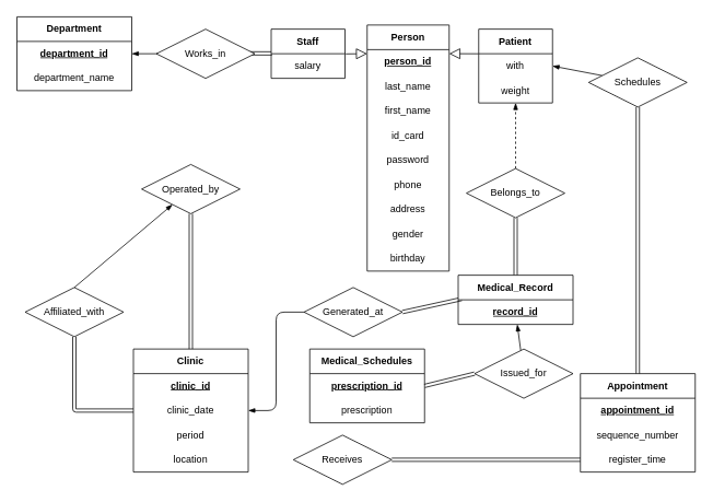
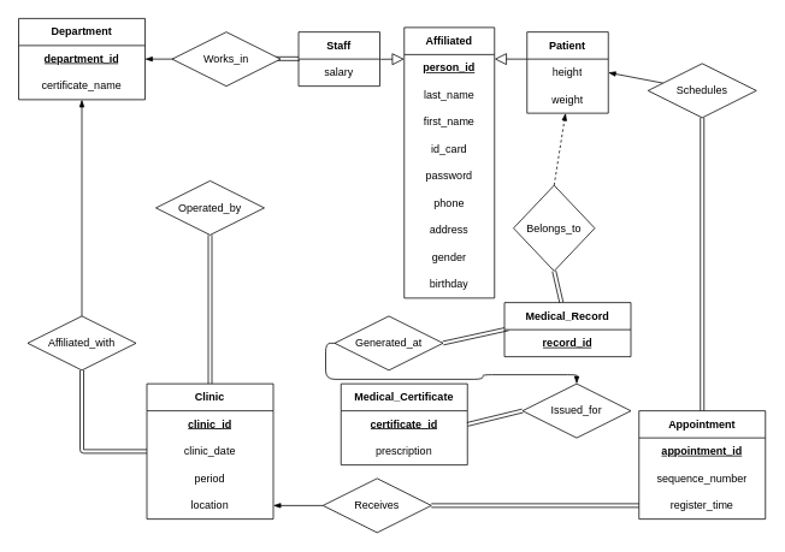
- <mxCell id="2" value="&lt;b&gt;Person&lt;/b&gt;" style="swimlane;fontStyle=0;childLayout=stackLayout;horizontal=1;startSize=30;horizontalStack=0;resizeParent=1;resizeParentMax=0;resizeLast=0;collapsible=1;marginBottom=0;whiteSpace=wrap;html=1;movable=1;resizable=1;rotatable=1;deletable=1;editable=1;connectable=1;" parent="1" vertex="1"><mxGeometry x="447" y="30" width="100" height="300" as="geometry"><mxRectangle x="140" y="20" width="80" height="30" as="alternateBounds" /></mxGeometry></mxCell>
+ <mxCell id="2" value="&lt;b&gt;Affiliated&lt;/b&gt;" style="swimlane;fontStyle=0;childLayout=stackLayout;horizontal=1;startSize=30;horizontalStack=0;resizeParent=1;resizeParentMax=0;resizeLast=0;collapsible=1;marginBottom=0;whiteSpace=wrap;html=1;movable=1;resizable=1;rotatable=1;deletable=1;editable=1;connectable=1;" parent="1" vertex="1"><mxGeometry x="447" y="30" width="100" height="300" as="geometry"><mxRectangle x="140" y="20" width="80" height="30" as="alternateBounds" /></mxGeometry></mxCell>
- <mxCell id="18" value="with" style="text;strokeColor=none;fillColor=none;align=center;verticalAlign=middle;spacingLeft=4;spacingRight=4;overflow=hidden;points=[[0,0.5],[1,0.5]];portConstraint=eastwest;rotatable=1;whiteSpace=wrap;html=1;movable=1;resizable=1;deletable=1;editable=1;connectable=1;" parent="17" vertex="1"><mxGeometry y="30" width="90" height="30" as="geometry" /></mxCell>
+ <mxCell id="18" value="height" style="text;strokeColor=none;fillColor=none;align=center;verticalAlign=middle;spacingLeft=4;spacingRight=4;overflow=hidden;points=[[0,0.5],[1,0.5]];portConstraint=eastwest;rotatable=1;whiteSpace=wrap;html=1;movable=1;resizable=1;deletable=1;editable=1;connectable=1;" parent="17" vertex="1"><mxGeometry y="30" width="90" height="30" as="geometry" /></mxCell>
- <mxCell id="22" value="department_name" style="text;strokeColor=none;fillColor=none;align=center;verticalAlign=middle;spacingLeft=4;spacingRight=4;overflow=hidden;points=[[0,0.5],[1,0.5]];portConstraint=eastwest;rotatable=1;whiteSpace=wrap;html=1;movable=1;resizable=1;deletable=1;editable=1;connectable=1;" parent="20" vertex="1"><mxGeometry y="60" width="140" height="30" as="geometry" /></mxCell>
+ <mxCell id="22" value="certificate_name" style="text;strokeColor=none;fillColor=none;align=center;verticalAlign=middle;spacingLeft=4;spacingRight=4;overflow=hidden;points=[[0,0.5],[1,0.5]];portConstraint=eastwest;rotatable=1;whiteSpace=wrap;html=1;movable=1;resizable=1;deletable=1;editable=1;connectable=1;" parent="20" vertex="1"><mxGeometry y="60" width="140" height="30" as="geometry" /></mxCell>
- <mxCell id="47" value="Belongs_to" style="shape=rhombus;perimeter=rhombusPerimeter;whiteSpace=wrap;html=1;align=center;labelBackgroundColor=none;fontFamily=Helvetica;fontSize=12;" parent="1" vertex="1"><mxGeometry x="568" y="205" width="120" height="60" as="geometry" /></mxCell>
+ <mxCell id="47" value="Belongs_to" style="shape=rhombus;perimeter=rhombusPerimeter;whiteSpace=wrap;html=1;align=center;labelBackgroundColor=none;fontFamily=Helvetica;fontSize=12;" parent="1" vertex="1"><mxGeometry x="568" y="205" width="90" height="95" as="geometry" /></mxCell>
- <mxCell id="42" style="html=1;exitX=0.5;exitY=0;exitDx=0;exitDy=0;fontFamily=Helvetica;fontSize=12;endArrow=blockThin;endFill=1;" parent="1" source="43" target="44" edge="1"><mxGeometry relative="1" as="geometry"><mxPoint x="137" y="105" as="targetPoint" /></mxGeometry></mxCell>
+ <mxCell id="42" style="html=1;exitX=0.5;exitY=0;exitDx=0;exitDy=0;fontFamily=Helvetica;fontSize=12;endArrow=blockThin;endFill=1;entryX=0.5;entryY=1;entryDx=0;entryDy=0;" parent="1" source="43" target="20" edge="1"><mxGeometry relative="1" as="geometry"><mxPoint x="137" y="105" as="targetPoint" /></mxGeometry></mxCell>
- <mxCell id="50" style="edgeStyle=none;html=1;fontFamily=Helvetica;fontSize=12;endArrow=blockThin;endFill=1;" parent="1" source="52" target="36" edge="1"><mxGeometry relative="1" as="geometry" /></mxCell>
- <mxCell id="48" style="html=1;entryX=1;entryY=0.5;entryDx=0;entryDy=0;fontFamily=Helvetica;fontSize=12;endArrow=blockThin;endFill=1;exitX=0;exitY=0.5;exitDx=0;exitDy=0;edgeStyle=orthogonalEdgeStyle;" parent="1" source="49" target="30" edge="1"><mxGeometry relative="1" as="geometry" /></mxCell>
+ <mxCell id="48" style="html=1;fontFamily=Helvetica;fontSize=12;endArrow=blockThin;endFill=1;exitX=0;exitY=0.5;exitDx=0;exitDy=0;edgeStyle=orthogonalEdgeStyle;" parent="1" source="49" target="52" edge="1"><mxGeometry relative="1" as="geometry" /></mxCell>
- <mxCell id="37" value="&lt;b&gt;Medical_Schedules&lt;/b&gt;" style="swimlane;fontStyle=0;childLayout=stackLayout;horizontal=1;startSize=30;horizontalStack=0;resizeParent=1;resizeParentMax=0;resizeLast=0;collapsible=1;marginBottom=0;whiteSpace=wrap;html=1;movable=1;resizable=1;rotatable=1;deletable=1;editable=1;connectable=1;" parent="1" vertex="1"><mxGeometry x="377" y="425" width="140" height="90" as="geometry"><mxRectangle x="140" y="20" width="80" height="30" as="alternateBounds" /></mxGeometry></mxCell>
+ <mxCell id="37" value="&lt;b&gt;Medical_Certificate&lt;/b&gt;" style="swimlane;fontStyle=0;childLayout=stackLayout;horizontal=1;startSize=30;horizontalStack=0;resizeParent=1;resizeParentMax=0;resizeLast=0;collapsible=1;marginBottom=0;whiteSpace=wrap;html=1;movable=1;resizable=1;rotatable=1;deletable=1;editable=1;connectable=1;" parent="1" vertex="1"><mxGeometry x="377" y="425" width="140" height="90" as="geometry"><mxRectangle x="140" y="20" width="80" height="30" as="alternateBounds" /></mxGeometry></mxCell>
- <mxCell id="38" value="&lt;b&gt;&lt;u&gt;prescription_id&lt;/u&gt;&lt;/b&gt;" style="text;strokeColor=none;fillColor=none;align=center;verticalAlign=middle;spacingLeft=4;spacingRight=4;overflow=hidden;points=[[0,0.5],[1,0.5]];portConstraint=eastwest;rotatable=1;whiteSpace=wrap;html=1;movable=1;resizable=1;deletable=1;editable=1;connectable=1;" parent="37" vertex="1"><mxGeometry y="30" width="140" height="30" as="geometry" /></mxCell>
+ <mxCell id="38" value="&lt;b&gt;&lt;u&gt;certificate_id&lt;/u&gt;&lt;/b&gt;" style="text;strokeColor=none;fillColor=none;align=center;verticalAlign=middle;spacingLeft=4;spacingRight=4;overflow=hidden;points=[[0,0.5],[1,0.5]];portConstraint=eastwest;rotatable=1;whiteSpace=wrap;html=1;movable=1;resizable=1;deletable=1;editable=1;connectable=1;" parent="37" vertex="1"><mxGeometry y="30" width="140" height="30" as="geometry" /></mxCell>
+ <mxCell id="55" style="edgeStyle=none;html=1;entryX=1;entryY=0.5;entryDx=0;entryDy=0;fontFamily=Helvetica;fontSize=12;endArrow=blockThin;endFill=1;" parent="1" source="57" target="32" edge="1"><mxGeometry relative="1" as="geometry" /></mxCell>
